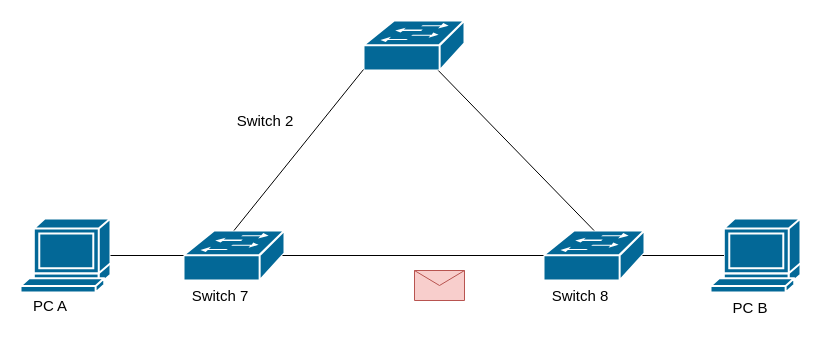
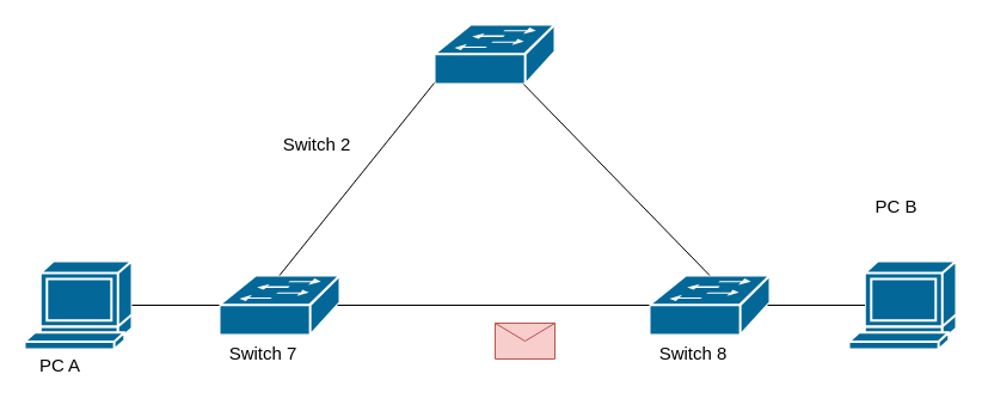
- <mxCell id="16" value="&lt;font style=&quot;font-size: 15px;&quot;&gt;PC B&lt;/font&gt;" style="text;html=1;strokeColor=none;fillColor=none;align=center;verticalAlign=middle;whiteSpace=wrap;rounded=0;" parent="1" vertex="1"><mxGeometry x="720" y="292" width="60" height="30" as="geometry" /></mxCell>
+ <mxCell id="16" value="&lt;font style=&quot;font-size: 15px;&quot;&gt;PC B&lt;/font&gt;" style="text;html=1;strokeColor=none;fillColor=none;align=center;verticalAlign=middle;whiteSpace=wrap;rounded=0;" parent="1" vertex="1"><mxGeometry x="720" y="157" width="60" height="30" as="geometry" /></mxCell>
